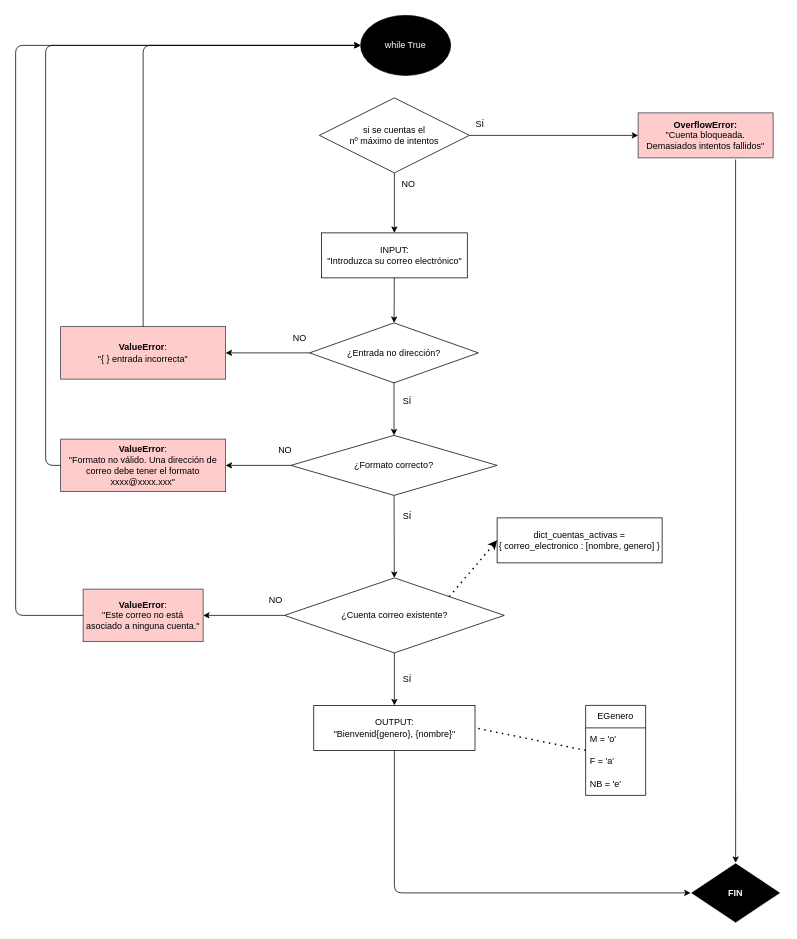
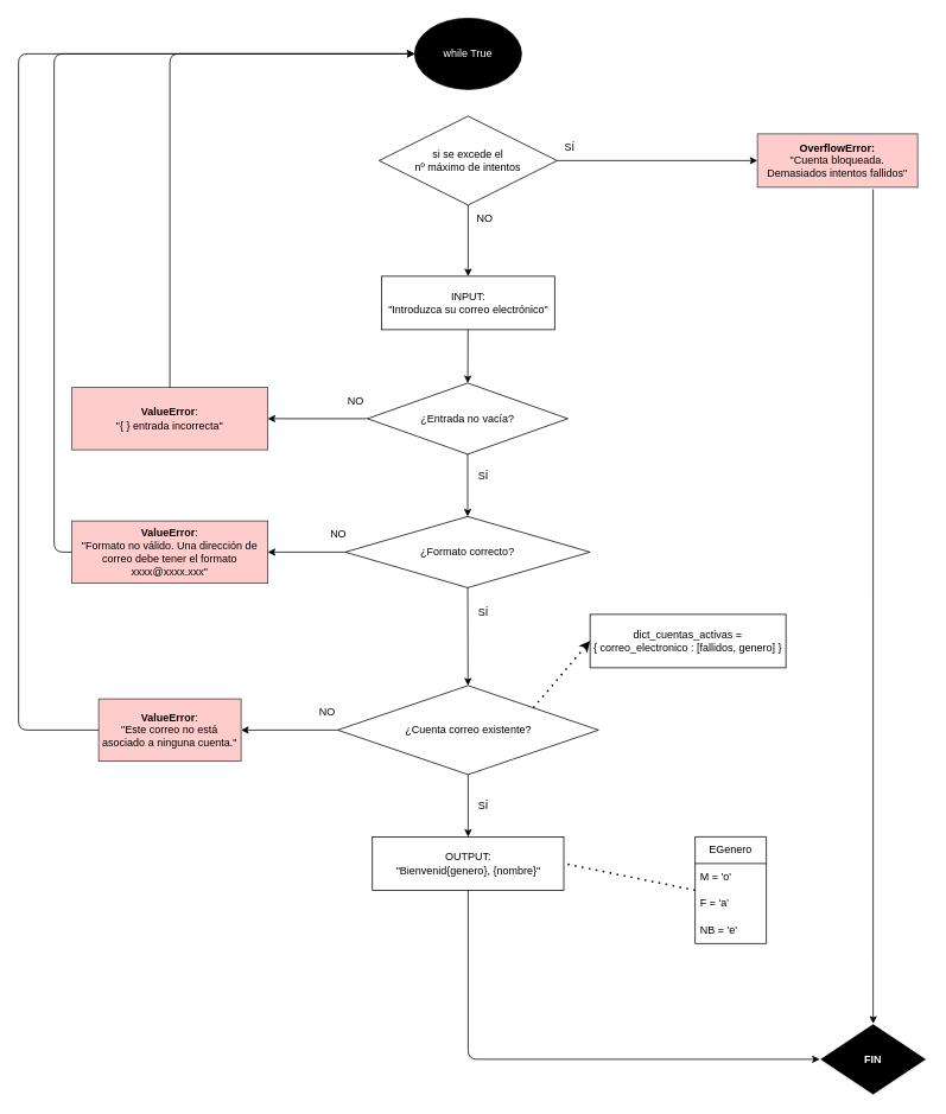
- <mxCell id="37" value="&lt;font color=&quot;#ffffff&quot;&gt;while True&lt;/font&gt;" style="ellipse;whiteSpace=wrap;html=1;rounded=0;fillColor=#000000;" vertex="1" parent="1"><mxGeometry x="480" y="20" width="120" height="80" as="geometry" /></mxCell>
+ <mxCell id="37" value="&lt;font color=&quot;#ffffff&quot;&gt;while True&lt;/font&gt;" style="ellipse;whiteSpace=wrap;html=1;rounded=0;fillColor=#000000;" vertex="1" parent="1"><mxGeometry x="465" y="20" width="120" height="80" as="geometry" /></mxCell>
- <mxCell id="35" value="si se cuentas el &lt;br&gt;nº máximo de intentos" style="rhombus;whiteSpace=wrap;html=1;rounded=0;fillColor=none;" vertex="1" parent="1"><mxGeometry x="425" y="130" width="200" height="100" as="geometry" /></mxCell>
+ <mxCell id="35" value="si se excede el &lt;br&gt;nº máximo de intentos" style="rhombus;whiteSpace=wrap;html=1;rounded=0;fillColor=none;" vertex="1" parent="1"><mxGeometry x="425" y="130" width="200" height="100" as="geometry" /></mxCell>
- <mxCell id="6" value="¿Entrada no dirección?" style="rhombus;whiteSpace=wrap;html=1;fillColor=none;" vertex="1" parent="1"><mxGeometry x="412" y="430" width="225" height="80" as="geometry" /></mxCell>
+ <mxCell id="6" value="¿Entrada no vacía?" style="rhombus;whiteSpace=wrap;html=1;fillColor=none;" vertex="1" parent="1"><mxGeometry x="412" y="430" width="225" height="80" as="geometry" /></mxCell>
- <mxCell id="13" value="dict_cuentas_activas = &lt;br&gt;{ correo_electronico : [nombre, genero] }" style="rounded=0;whiteSpace=wrap;html=1;fillColor=none;" vertex="1" parent="1"><mxGeometry x="662" y="690" width="220" height="60" as="geometry" /></mxCell>
+ <mxCell id="13" value="dict_cuentas_activas = &lt;br&gt;{ correo_electronico : [fallidos, genero] }" style="rounded=0;whiteSpace=wrap;html=1;fillColor=none;" vertex="1" parent="1"><mxGeometry x="662" y="690" width="220" height="60" as="geometry" /></mxCell>
